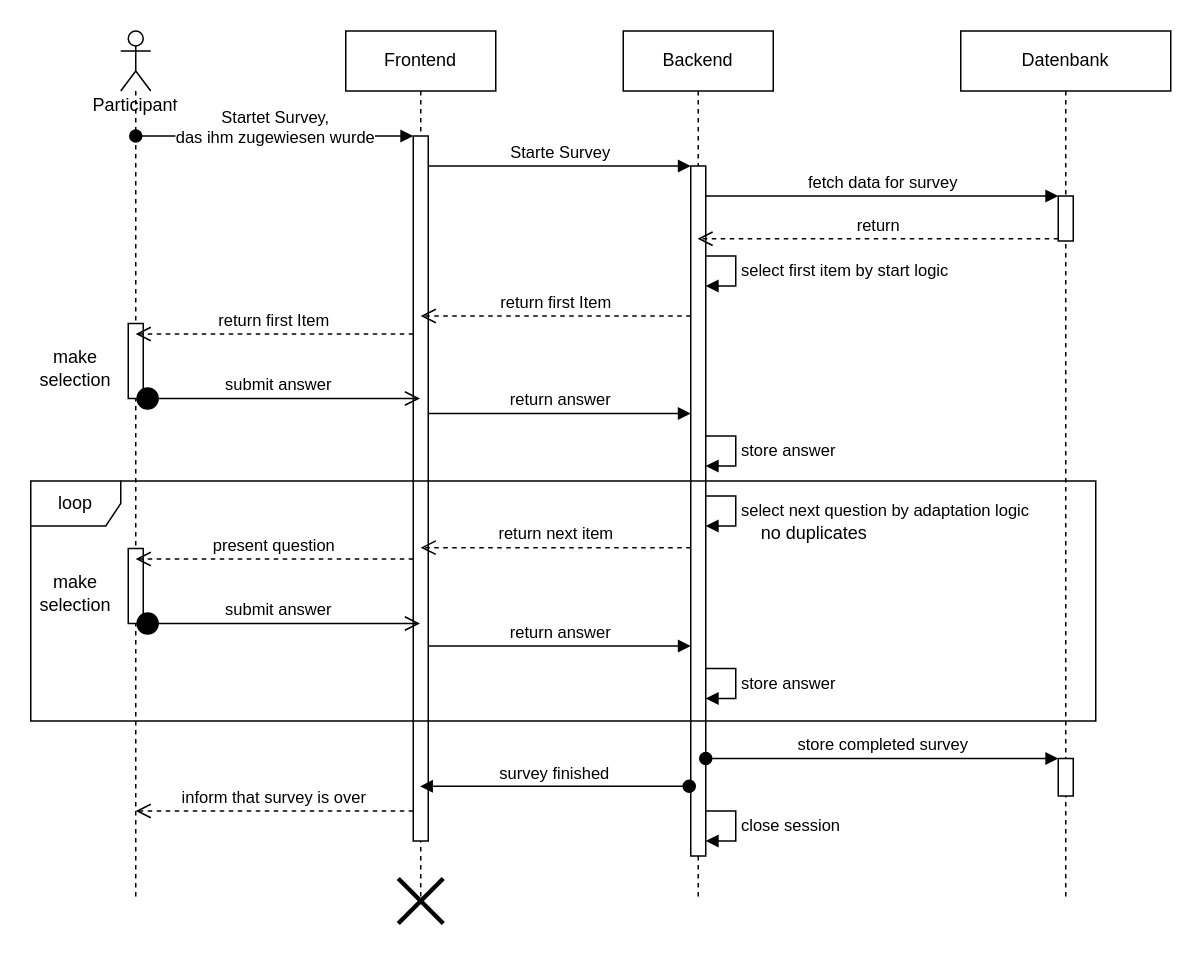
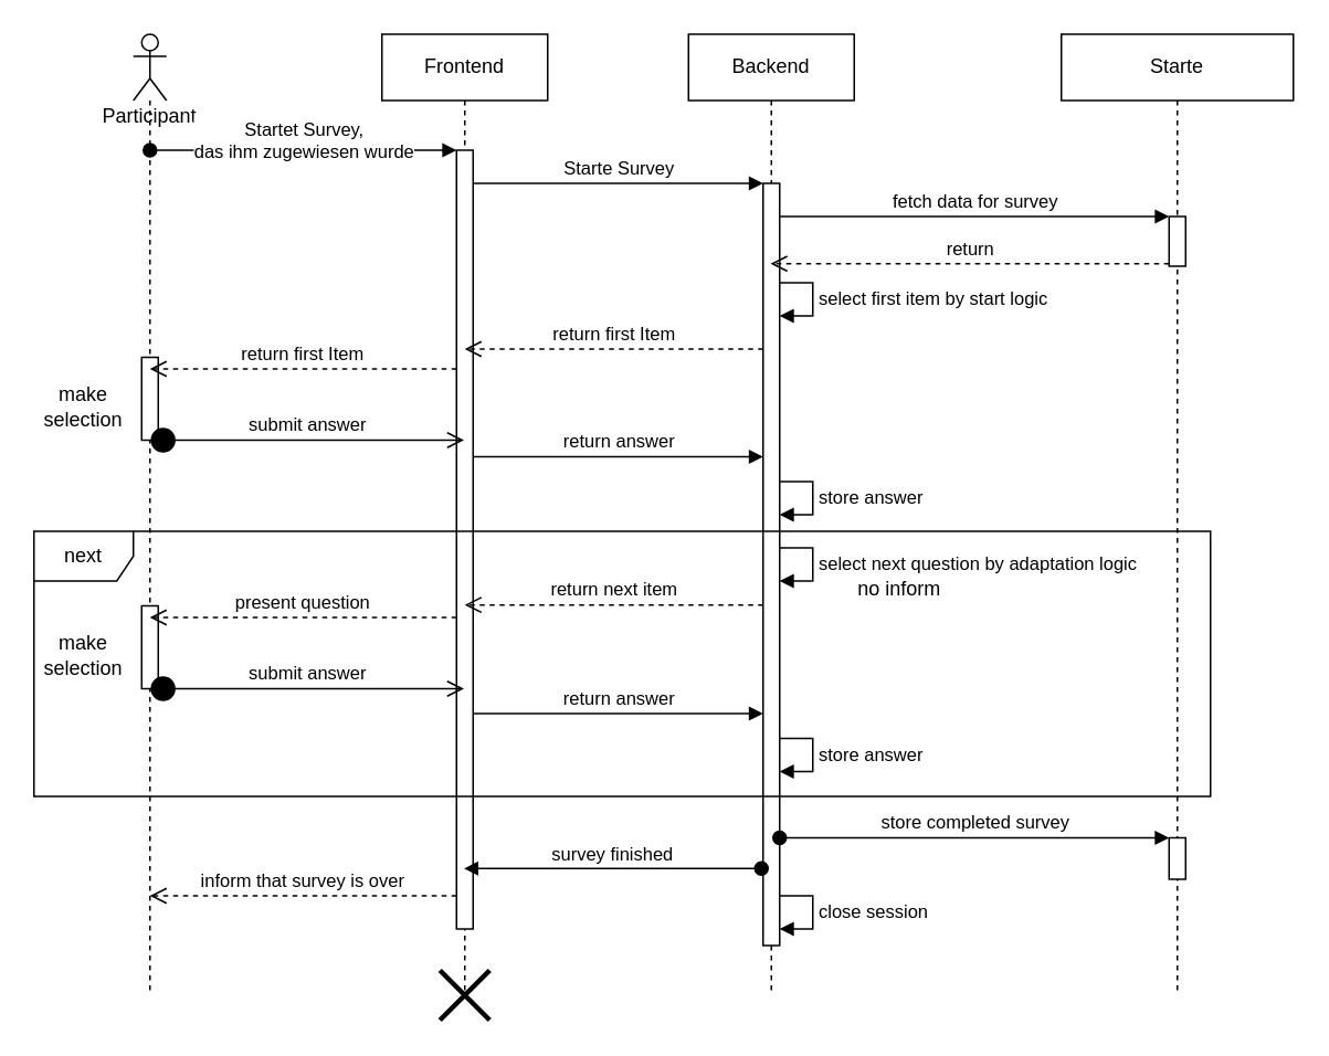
- <mxCell id="4" value="Datenbank" style="shape=umlLifeline;perimeter=lifelinePerimeter;whiteSpace=wrap;html=1;container=1;collapsible=0;recursiveResize=0;outlineConnect=0;" vertex="1" parent="1"><mxGeometry x="640" y="20" width="140" height="580" as="geometry" /></mxCell>
+ <mxCell id="4" value="Starte" style="shape=umlLifeline;perimeter=lifelinePerimeter;whiteSpace=wrap;html=1;container=1;collapsible=0;recursiveResize=0;outlineConnect=0;" vertex="1" parent="1"><mxGeometry x="640" y="20" width="140" height="580" as="geometry" /></mxCell>
- <mxCell id="12" value="loop" style="shape=umlFrame;whiteSpace=wrap;html=1;" vertex="1" parent="1"><mxGeometry y="320" width="710" height="160" as="geometry" x="20" /></mxCell>
+ <mxCell id="12" value="next" style="shape=umlFrame;whiteSpace=wrap;html=1;" vertex="1" parent="1"><mxGeometry y="320" width="710" height="160" as="geometry" x="20" /></mxCell>
- <mxCell id="24" value="no duplicates" style="text;html=1;strokeColor=none;fillColor=none;align=center;verticalAlign=middle;whiteSpace=wrap;rounded=0;" vertex="1" parent="1"><mxGeometry x="500" y="345" width="85" height="20" as="geometry" /></mxCell>
+ <mxCell id="24" value="no inform" style="text;html=1;strokeColor=none;fillColor=none;align=center;verticalAlign=middle;whiteSpace=wrap;rounded=0;" vertex="1" parent="1"><mxGeometry x="500" y="345" width="85" height="20" as="geometry" /></mxCell>
